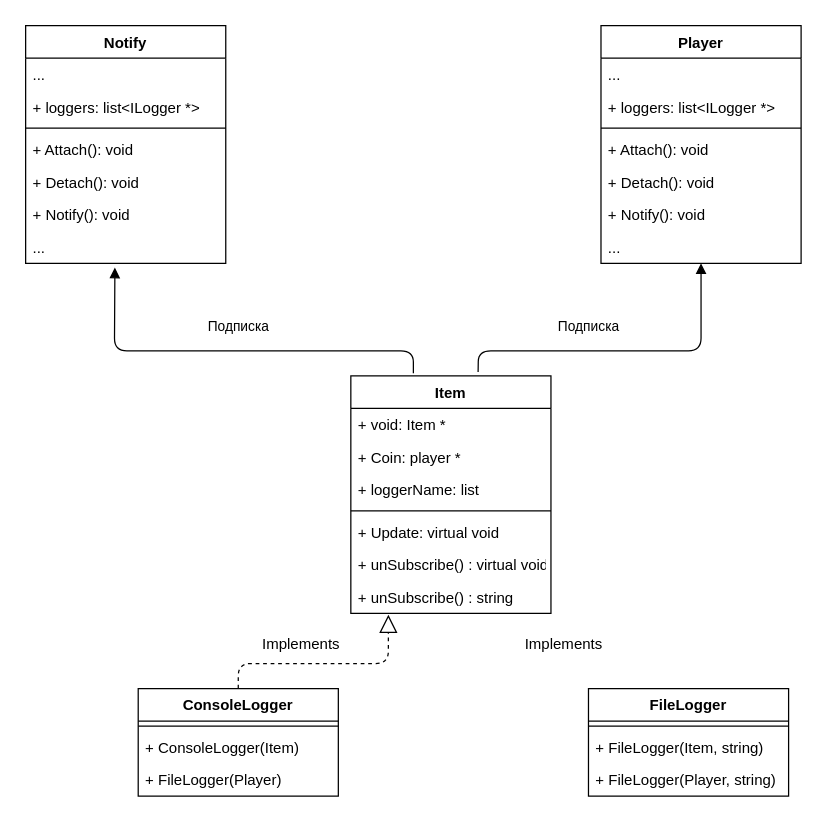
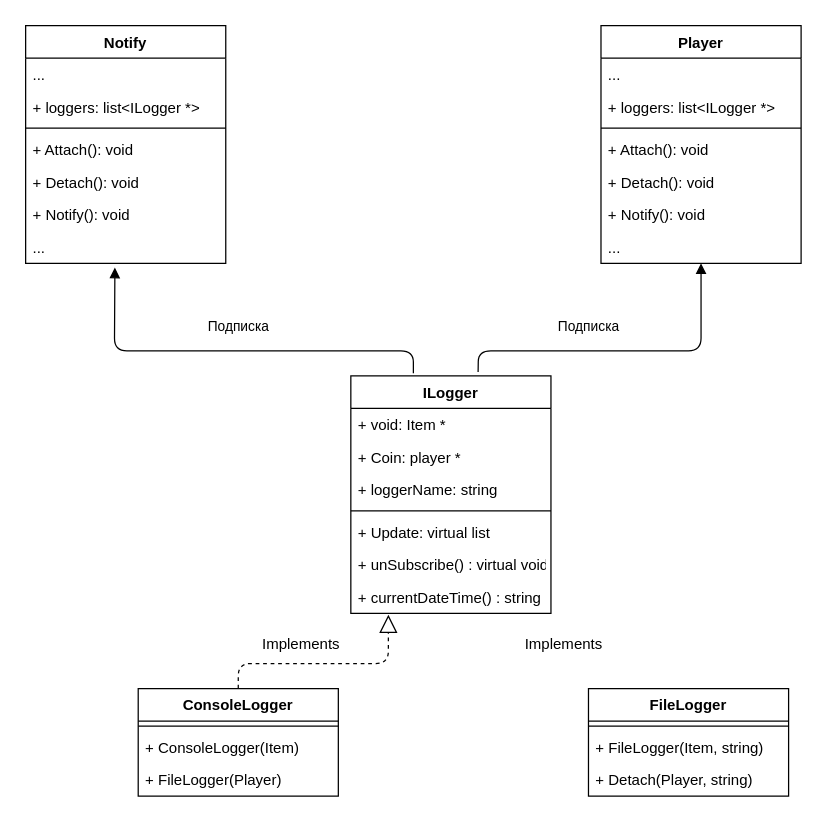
- <mxCell id="2" value="Item" style="swimlane;fontStyle=1;align=center;verticalAlign=top;childLayout=stackLayout;horizontal=1;startSize=26;horizontalStack=0;resizeParent=1;resizeParentMax=0;resizeLast=0;collapsible=1;marginBottom=0;" vertex="1" parent="1"><mxGeometry x="280" y="300" width="160" height="190" as="geometry" /></mxCell>
+ <mxCell id="2" value="ILogger" style="swimlane;fontStyle=1;align=center;verticalAlign=top;childLayout=stackLayout;horizontal=1;startSize=26;horizontalStack=0;resizeParent=1;resizeParentMax=0;resizeLast=0;collapsible=1;marginBottom=0;" vertex="1" parent="1"><mxGeometry x="280" y="300" width="160" height="190" as="geometry" /></mxCell>
- <mxCell id="5" value="+ loggerName: list" style="text;strokeColor=none;fillColor=none;align=left;verticalAlign=top;spacingLeft=4;spacingRight=4;overflow=hidden;rotatable=0;points=[[0,0.5],[1,0.5]];portConstraint=eastwest;" vertex="1" parent="2"><mxGeometry y="78" width="160" height="26" as="geometry" /></mxCell>
+ <mxCell id="5" value="+ loggerName: string" style="text;strokeColor=none;fillColor=none;align=left;verticalAlign=top;spacingLeft=4;spacingRight=4;overflow=hidden;rotatable=0;points=[[0,0.5],[1,0.5]];portConstraint=eastwest;" vertex="1" parent="2"><mxGeometry y="78" width="160" height="26" as="geometry" /></mxCell>
- <mxCell id="7" value="+ Update: virtual void&#10;" style="text;strokeColor=none;fillColor=none;align=left;verticalAlign=top;spacingLeft=4;spacingRight=4;overflow=hidden;rotatable=0;points=[[0,0.5],[1,0.5]];portConstraint=eastwest;" vertex="1" parent="2"><mxGeometry y="112" width="160" height="26" as="geometry" /></mxCell>
+ <mxCell id="7" value="+ Update: virtual list&#10;" style="text;strokeColor=none;fillColor=none;align=left;verticalAlign=top;spacingLeft=4;spacingRight=4;overflow=hidden;rotatable=0;points=[[0,0.5],[1,0.5]];portConstraint=eastwest;" vertex="1" parent="2"><mxGeometry y="112" width="160" height="26" as="geometry" /></mxCell>
- <mxCell id="9" value="+ unSubscribe() : string" style="text;strokeColor=none;fillColor=none;align=left;verticalAlign=top;spacingLeft=4;spacingRight=4;overflow=hidden;rotatable=0;points=[[0,0.5],[1,0.5]];portConstraint=eastwest;" vertex="1" parent="2"><mxGeometry y="164" width="160" height="26" as="geometry" /></mxCell>
+ <mxCell id="9" value="+ currentDateTime() : string" style="text;strokeColor=none;fillColor=none;align=left;verticalAlign=top;spacingLeft=4;spacingRight=4;overflow=hidden;rotatable=0;points=[[0,0.5],[1,0.5]];portConstraint=eastwest;" vertex="1" parent="2"><mxGeometry y="164" width="160" height="26" as="geometry" /></mxCell>
- <mxCell id="29" value="+ FileLogger(Player, string)&#10;" style="text;strokeColor=none;fillColor=none;align=left;verticalAlign=top;spacingLeft=4;spacingRight=4;overflow=hidden;rotatable=0;points=[[0,0.5],[1,0.5]];portConstraint=eastwest;" vertex="1" parent="26"><mxGeometry y="60" width="160" height="26" as="geometry" /></mxCell>
+ <mxCell id="29" value="+ Detach(Player, string)&#10;" style="text;strokeColor=none;fillColor=none;align=left;verticalAlign=top;spacingLeft=4;spacingRight=4;overflow=hidden;rotatable=0;points=[[0,0.5],[1,0.5]];portConstraint=eastwest;" vertex="1" parent="26"><mxGeometry y="60" width="160" height="26" as="geometry" /></mxCell>
